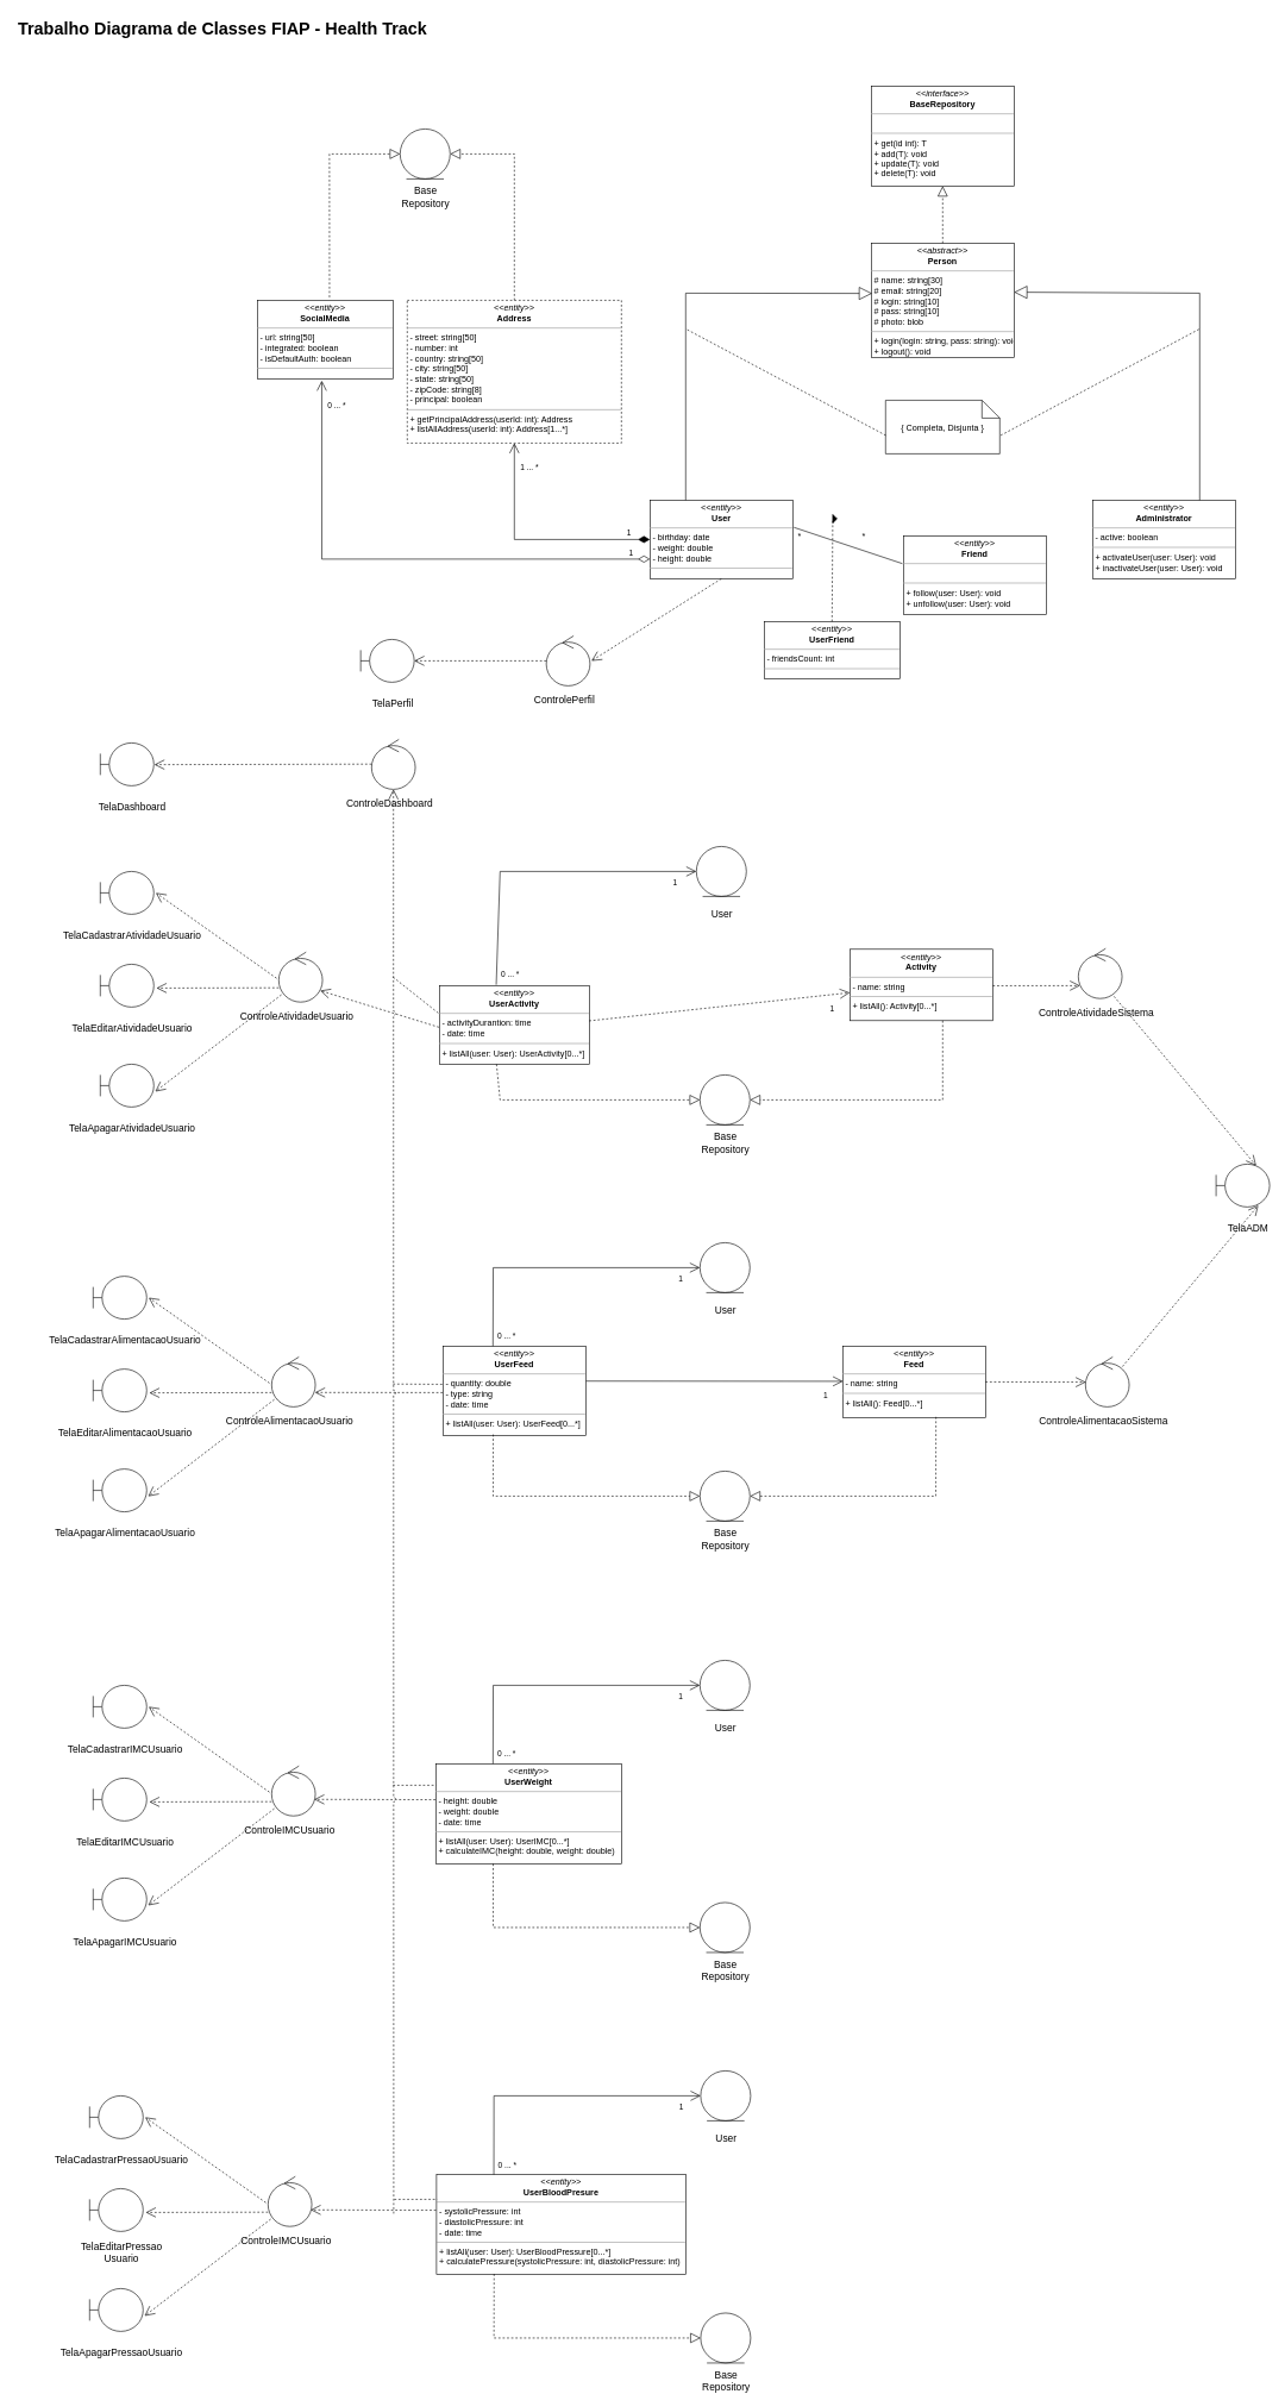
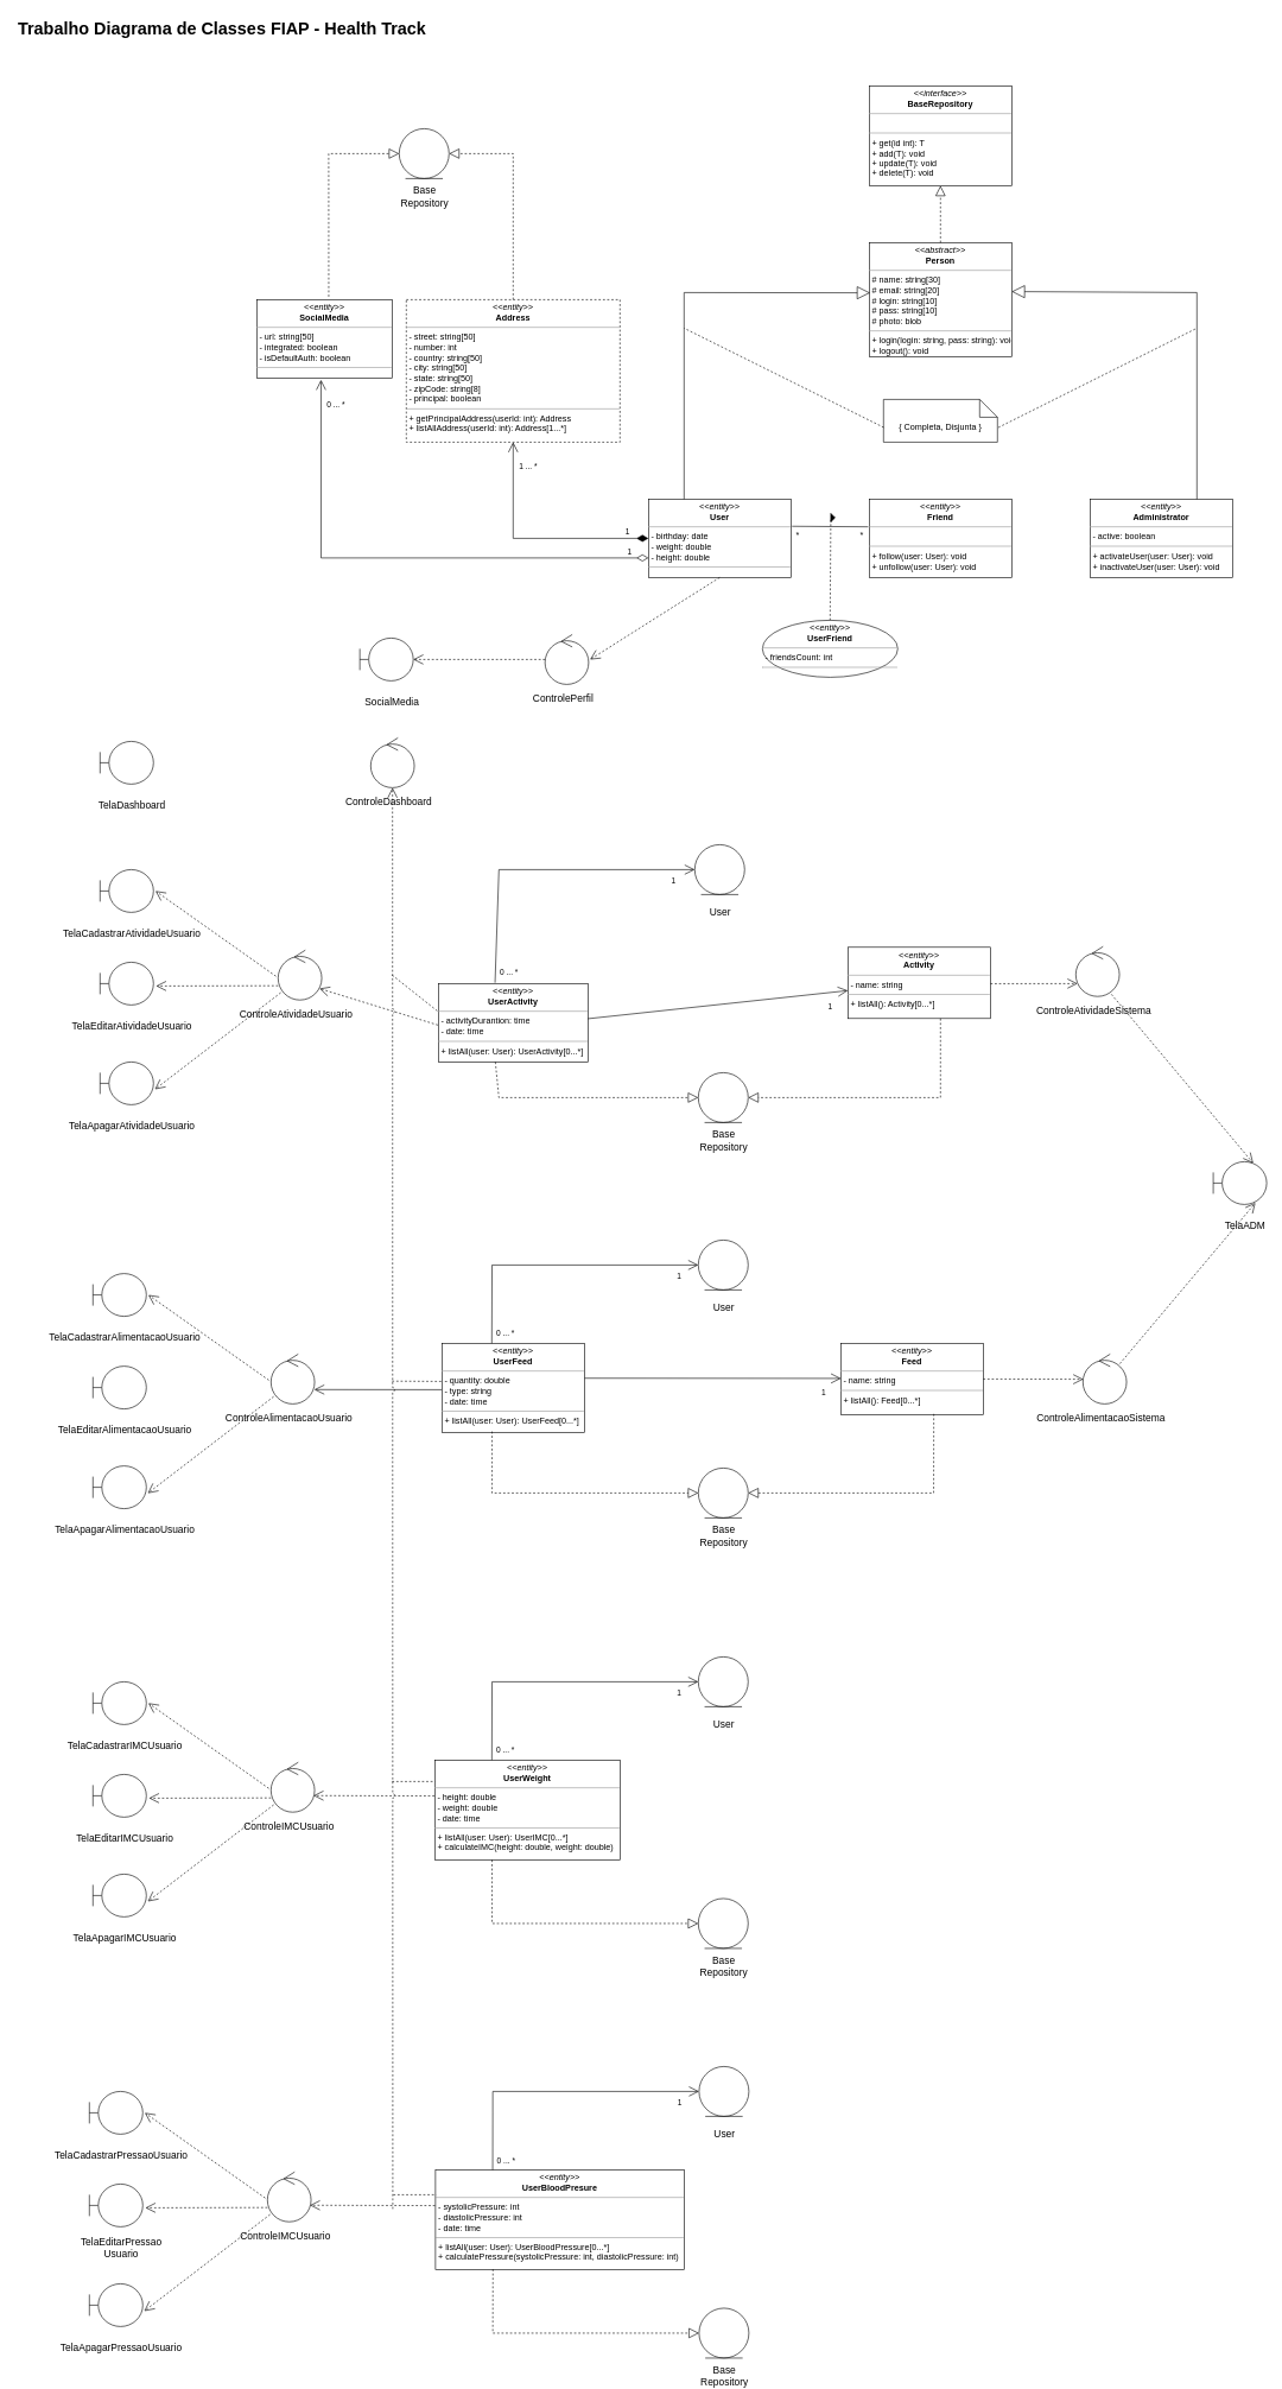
- <mxCell id="29" value="{ Completa, Disjunta }" style="shape=note2;boundedLbl=1;whiteSpace=wrap;html=1;size=25;verticalAlign=top;align=center;" parent="1" vertex="1"><mxGeometry x="1240" y="560" width="160" height="75" as="geometry" /></mxCell>
+ <mxCell id="29" value="{ Completa, Disjunta }" style="shape=note2;boundedLbl=1;whiteSpace=wrap;html=1;size=25;verticalAlign=top;align=center;" parent="1" vertex="1"><mxGeometry x="1240" y="560" width="160" height="60" as="geometry" /></mxCell>
- <mxCell id="55" value="&lt;p style=&quot;margin: 0px ; margin-top: 4px ; text-align: center&quot;&gt;&lt;i&gt;&amp;lt;&amp;lt;entity&amp;gt;&amp;gt;&lt;/i&gt;&lt;br&gt;&lt;b&gt;Friend&lt;/b&gt;&lt;/p&gt;&lt;hr size=&quot;1&quot;&gt;&lt;p style=&quot;margin: 0px ; margin-left: 4px&quot;&gt;&lt;br&gt;&lt;/p&gt;&lt;hr size=&quot;1&quot;&gt;&lt;p style=&quot;margin: 0px ; margin-left: 4px&quot;&gt;+ follow(user: User): void&lt;br&gt;+ unfollow(user: User): void&lt;br&gt;&lt;/p&gt;" style="verticalAlign=top;align=left;overflow=fill;fontSize=12;fontFamily=Helvetica;html=1;" parent="1" vertex="1"><mxGeometry x="1265" y="750" width="200" height="110" as="geometry" /></mxCell>
+ <mxCell id="55" value="&lt;p style=&quot;margin: 0px ; margin-top: 4px ; text-align: center&quot;&gt;&lt;i&gt;&amp;lt;&amp;lt;entity&amp;gt;&amp;gt;&lt;/i&gt;&lt;br&gt;&lt;b&gt;Friend&lt;/b&gt;&lt;/p&gt;&lt;hr size=&quot;1&quot;&gt;&lt;p style=&quot;margin: 0px ; margin-left: 4px&quot;&gt;&lt;br&gt;&lt;/p&gt;&lt;hr size=&quot;1&quot;&gt;&lt;p style=&quot;margin: 0px ; margin-left: 4px&quot;&gt;+ follow(user: User): void&lt;br&gt;+ unfollow(user: User): void&lt;br&gt;&lt;/p&gt;" style="verticalAlign=top;align=left;overflow=fill;fontSize=12;fontFamily=Helvetica;html=1;" parent="1" vertex="1"><mxGeometry x="1220" y="700" width="200" height="110" as="geometry" /></mxCell>
- <mxCell id="56" value="&lt;p style=&quot;margin: 0px ; margin-top: 4px ; text-align: center&quot;&gt;&lt;i&gt;&amp;lt;&amp;lt;entity&amp;gt;&amp;gt;&lt;/i&gt;&lt;br&gt;&lt;b&gt;UserFriend&lt;/b&gt;&lt;/p&gt;&lt;hr size=&quot;1&quot;&gt;&lt;p style=&quot;margin: 0px ; margin-left: 4px&quot;&gt;- friendsCount: int&lt;br&gt;&lt;/p&gt;&lt;hr size=&quot;1&quot;&gt;&lt;p style=&quot;margin: 0px ; margin-left: 4px&quot;&gt;&lt;br&gt;&lt;/p&gt;" style="verticalAlign=top;align=left;overflow=fill;fontSize=12;fontFamily=Helvetica;html=1;" parent="1" vertex="1"><mxGeometry x="1070" y="870" width="190" height="80" as="geometry" /></mxCell>
+ <mxCell id="56" value="&lt;p style=&quot;margin: 0px ; margin-top: 4px ; text-align: center&quot;&gt;&lt;i&gt;&amp;lt;&amp;lt;entity&amp;gt;&amp;gt;&lt;/i&gt;&lt;br&gt;&lt;b&gt;UserFriend&lt;/b&gt;&lt;/p&gt;&lt;hr size=&quot;1&quot;&gt;&lt;p style=&quot;margin: 0px ; margin-left: 4px&quot;&gt;- friendsCount: int&lt;br&gt;&lt;/p&gt;&lt;hr size=&quot;1&quot;&gt;&lt;p style=&quot;margin: 0px ; margin-left: 4px&quot;&gt;&lt;br&gt;&lt;/p&gt;" style="ellipse;verticalAlign=top;align=left;overflow=fill;fontSize=12;fontFamily=Helvetica;html=1;" parent="1" vertex="1"><mxGeometry x="1070" y="870" width="190" height="80" as="geometry" /></mxCell>
- <mxCell id="30" value="&lt;font style=&quot;font-size: 14px&quot;&gt;TelaPerfil&lt;/font&gt;" style="shape=umlBoundary;whiteSpace=wrap;html=1;overflow=visible;noLabel=0;portConstraint=none;movableLabel=1;" parent="1" vertex="1"><mxGeometry x="504.75" y="895" width="75" height="60" as="geometry"><mxPoint x="1" y="59" as="offset" /></mxGeometry></mxCell>
+ <mxCell id="30" value="&lt;font style=&quot;font-size: 14px&quot;&gt;SocialMedia&lt;/font&gt;" style="shape=umlBoundary;whiteSpace=wrap;html=1;overflow=visible;noLabel=0;portConstraint=none;movableLabel=1;" parent="1" vertex="1"><mxGeometry x="504.75" y="895" width="75" height="60" as="geometry"><mxPoint x="1" y="59" as="offset" /></mxGeometry></mxCell>
- <mxCell id="93" value="" style="endArrow=open;endSize=12;dashed=1;html=1;strokeWidth=1;entryX=1.01;entryY=0.507;entryDx=0;entryDy=0;entryPerimeter=0;exitX=0;exitY=0.495;exitDx=0;exitDy=0;exitPerimeter=0;" parent="1" source="16" target="14" edge="1"><mxGeometry width="160" relative="1" as="geometry"><mxPoint x="390" y="1070" as="sourcePoint" /><mxPoint x="220" y="1070" as="targetPoint" /></mxGeometry></mxCell>
- <mxCell id="67" value="" style="endArrow=open;endFill=1;endSize=12;html=1;exitX=0.999;exitY=0.448;exitDx=0;exitDy=0;exitPerimeter=0;dashed=1;" parent="1" source="18" target="3" edge="1"><mxGeometry width="160" relative="1" as="geometry"><mxPoint x="840" y="1379" as="sourcePoint" /><mxPoint x="1000" y="1379.71" as="targetPoint" /></mxGeometry></mxCell>
+ <mxCell id="67" value="" style="endArrow=open;endFill=1;endSize=12;html=1;exitX=0.999;exitY=0.448;exitDx=0;exitDy=0;exitPerimeter=0;" parent="1" source="18" target="3" edge="1"><mxGeometry width="160" relative="1" as="geometry"><mxPoint x="840" y="1379" as="sourcePoint" /><mxPoint x="1000" y="1379.71" as="targetPoint" /></mxGeometry></mxCell>
- <mxCell id="42" value="" style="endArrow=open;endSize=12;dashed=1;html=1;strokeWidth=1;entryX=1.049;entryY=0.556;entryDx=0;entryDy=0;entryPerimeter=0;exitX=0;exitY=0.714;exitDx=0;exitDy=0;exitPerimeter=0;" parent="1" source="38" target="39" edge="1"><mxGeometry width="160" relative="1" as="geometry"><mxPoint x="386.999" y="1953.68" as="sourcePoint" /><mxPoint x="217.85" y="1827" as="targetPoint" /></mxGeometry></mxCell>
- <mxCell id="88" value="" style="endArrow=open;endSize=12;dashed=1;html=1;strokeWidth=1;entryX=0.992;entryY=0.712;entryDx=0;entryDy=0;entryPerimeter=0;exitX=-0.002;exitY=0.52;exitDx=0;exitDy=0;exitPerimeter=0;" parent="1" source="19" target="38" edge="1"><mxGeometry width="160" relative="1" as="geometry"><mxPoint x="610" y="1950" as="sourcePoint" /><mxPoint x="448.675" y="1950.38" as="targetPoint" /></mxGeometry></mxCell>
+ <mxCell id="88" value="" style="endArrow=open;endSize=12;dashed=0;html=1;strokeWidth=1;entryX=0.992;entryY=0.712;entryDx=0;entryDy=0;entryPerimeter=0;exitX=-0.002;exitY=0.52;exitDx=0;exitDy=0;exitPerimeter=0;" parent="1" source="19" target="38" edge="1"><mxGeometry width="160" relative="1" as="geometry"><mxPoint x="610" y="1950" as="sourcePoint" /><mxPoint x="448.675" y="1950.38" as="targetPoint" /></mxGeometry></mxCell>
